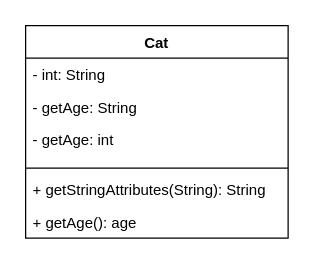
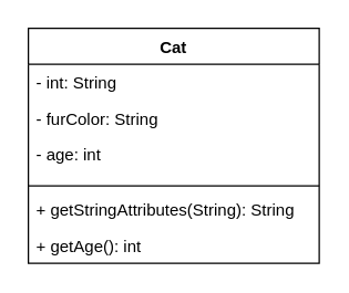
- <mxCell id="4" value="- getAge: String" style="text;strokeColor=none;fillColor=none;align=left;verticalAlign=top;spacingLeft=4;spacingRight=4;overflow=hidden;rotatable=0;points=[[0,0.5],[1,0.5]];portConstraint=eastwest;" parent="2" vertex="1"><mxGeometry y="52" width="210" height="26" as="geometry" /></mxCell>
+ <mxCell id="4" value="- furColor: String" style="text;strokeColor=none;fillColor=none;align=left;verticalAlign=top;spacingLeft=4;spacingRight=4;overflow=hidden;rotatable=0;points=[[0,0.5],[1,0.5]];portConstraint=eastwest;" parent="2" vertex="1"><mxGeometry y="52" width="210" height="26" as="geometry" /></mxCell>
- <mxCell id="5" value="- getAge: int" style="text;strokeColor=none;fillColor=none;align=left;verticalAlign=top;spacingLeft=4;spacingRight=4;overflow=hidden;rotatable=0;points=[[0,0.5],[1,0.5]];portConstraint=eastwest;" parent="2" vertex="1"><mxGeometry y="78" width="210" height="32" as="geometry" /></mxCell>
+ <mxCell id="5" value="- age: int" style="text;strokeColor=none;fillColor=none;align=left;verticalAlign=top;spacingLeft=4;spacingRight=4;overflow=hidden;rotatable=0;points=[[0,0.5],[1,0.5]];portConstraint=eastwest;" parent="2" vertex="1"><mxGeometry y="78" width="210" height="32" as="geometry" /></mxCell>
- <mxCell id="8" value="+ getAge(): age" style="text;strokeColor=none;fillColor=none;align=left;verticalAlign=top;spacingLeft=4;spacingRight=4;overflow=hidden;rotatable=0;points=[[0,0.5],[1,0.5]];portConstraint=eastwest;" parent="2" vertex="1"><mxGeometry y="144" width="210" height="26" as="geometry" /></mxCell>
+ <mxCell id="8" value="+ getAge(): int" style="text;strokeColor=none;fillColor=none;align=left;verticalAlign=top;spacingLeft=4;spacingRight=4;overflow=hidden;rotatable=0;points=[[0,0.5],[1,0.5]];portConstraint=eastwest;" parent="2" vertex="1"><mxGeometry y="144" width="210" height="26" as="geometry" /></mxCell>
